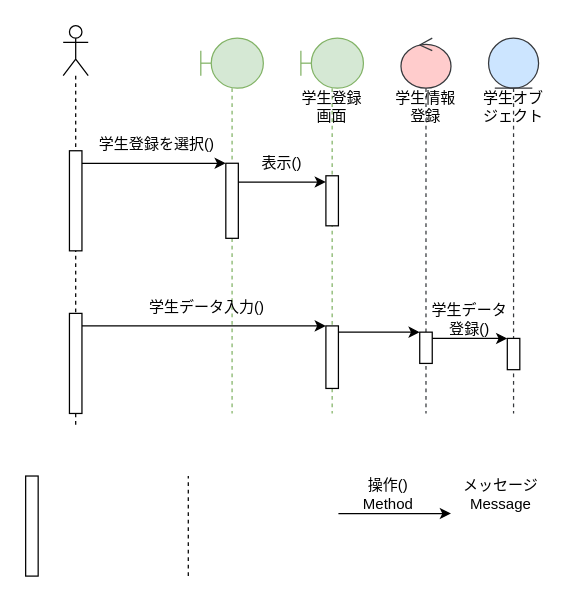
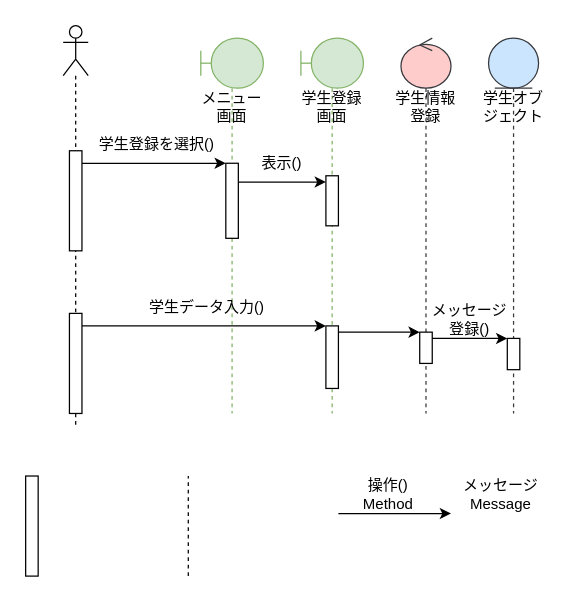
+ <mxCell id="18" value="メニュー&lt;div&gt;画面&lt;/div&gt;" style="text;html=1;align=center;verticalAlign=middle;whiteSpace=wrap;rounded=0;" vertex="1" parent="1"><mxGeometry x="160" y="70" width="50" height="30" as="geometry" /></mxCell>
- <mxCell id="26" value="学生データ&lt;div&gt;登録()&lt;/div&gt;" style="text;html=1;align=center;verticalAlign=middle;whiteSpace=wrap;rounded=0;" vertex="1" parent="1"><mxGeometry x="340" y="240" width="70" height="30" as="geometry" /></mxCell>
+ <mxCell id="26" value="メッセージ&lt;div&gt;登録()&lt;/div&gt;" style="text;html=1;align=center;verticalAlign=middle;whiteSpace=wrap;rounded=0;" vertex="1" parent="1"><mxGeometry x="340" y="240" width="70" height="30" as="geometry" /></mxCell>
